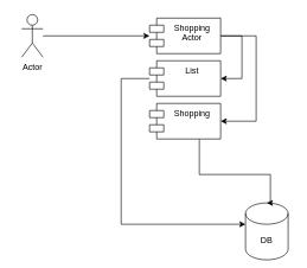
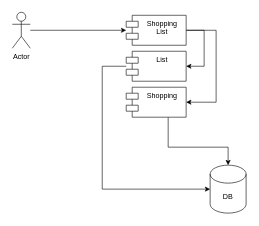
- <mxCell id="9" value="Shopping&#10;Actor" style="shape=module;align=left;spacingLeft=20;align=center;verticalAlign=top;" vertex="1" parent="1"><mxGeometry x="210" y="25" width="100" height="50" as="geometry" /></mxCell>
+ <mxCell id="9" value="Shopping&#10;List" style="shape=module;align=left;spacingLeft=20;align=center;verticalAlign=top;" vertex="1" parent="1"><mxGeometry x="210" y="25" width="100" height="50" as="geometry" /></mxCell>
- <mxCell id="4" value="Actor" style="shape=umlActor;verticalLabelPosition=bottom;verticalAlign=top;html=1;outlineConnect=0;" vertex="1" parent="1"><mxGeometry x="30" y="20" width="30" height="60" as="geometry" /></mxCell>
+ <mxCell id="4" value="Actor" style="shape=umlActor;verticalLabelPosition=bottom;verticalAlign=top;html=1;outlineConnect=0;" vertex="1" parent="1"><mxGeometry x="20" y="20" width="30" height="60" as="geometry" /></mxCell>
- <mxCell id="2" value="DB" style="shape=cylinder3;whiteSpace=wrap;html=1;boundedLbl=1;backgroundOutline=1;size=15;" vertex="1" parent="1"><mxGeometry x="345" y="285" width="60" height="80" as="geometry" /></mxCell>
+ <mxCell id="2" value="DB" style="shape=cylinder3;whiteSpace=wrap;html=1;boundedLbl=1;backgroundOutline=1;size=15;" vertex="1" parent="1"><mxGeometry x="350" y="275" width="60" height="80" as="geometry" /></mxCell>
